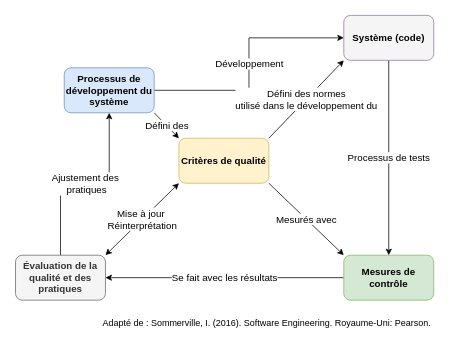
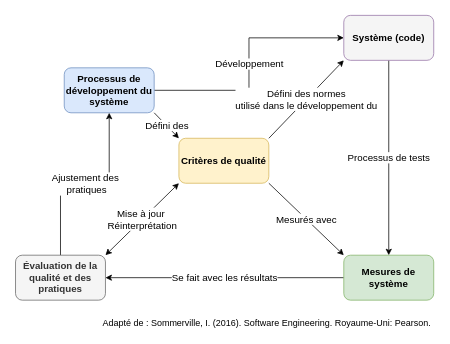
- <mxCell id="7" value="Mesures de contrôle" style="rounded=1;whiteSpace=wrap;html=1;fontSize=13;fillColor=#d5e8d4;strokeColor=#82b366;fontStyle=1" vertex="1" parent="1"><mxGeometry x="458" y="340" width="120" height="60" as="geometry" /></mxCell>
+ <mxCell id="7" value="Mesures de système" style="rounded=1;whiteSpace=wrap;html=1;fontSize=13;fillColor=#d5e8d4;strokeColor=#82b366;fontStyle=1" vertex="1" parent="1"><mxGeometry x="458" y="340" width="120" height="60" as="geometry" /></mxCell>
